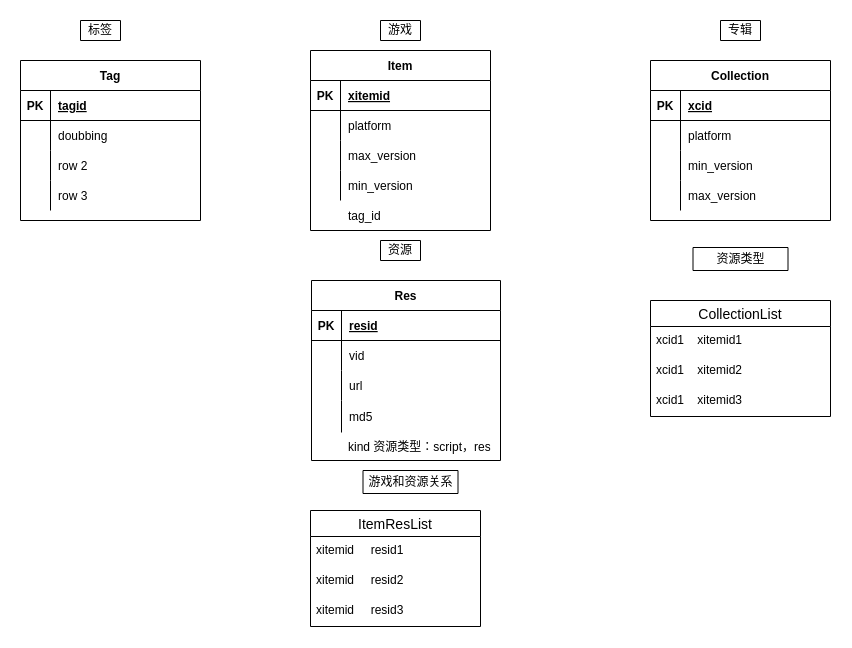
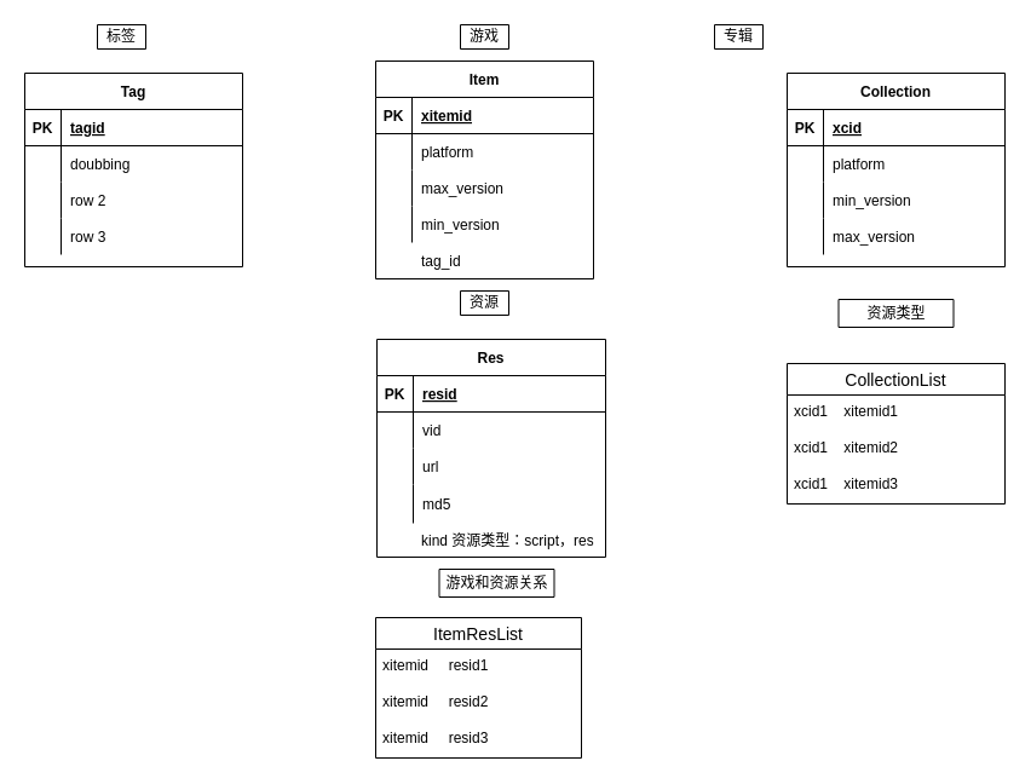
- <mxCell id="29" value="专辑" style="shape=note;size=0;whiteSpace=wrap;html=1;" vertex="1" parent="1"><mxGeometry x="720" y="20" width="40" height="20" as="geometry" /></mxCell>
+ <mxCell id="29" value="专辑" style="shape=note;size=0;whiteSpace=wrap;html=1;" vertex="1" parent="1"><mxGeometry x="590" y="20" width="40" height="20" as="geometry" /></mxCell>
